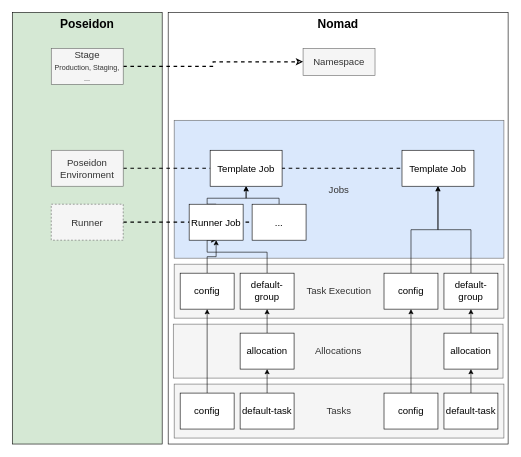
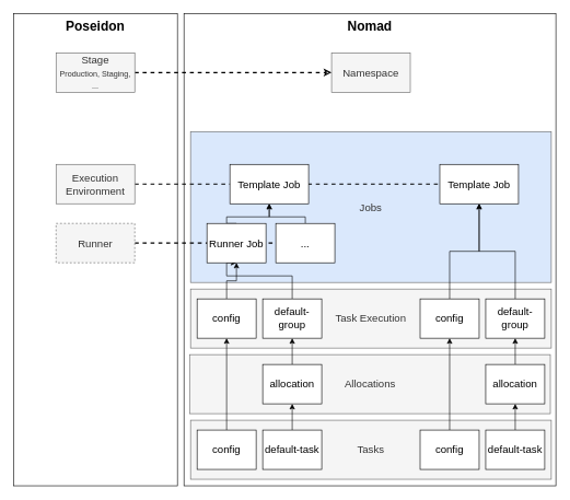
- <mxCell id="2" value="&lt;font style=&quot;font-size: 20px&quot;&gt;&lt;b&gt;Poseidon&lt;/b&gt;&lt;/font&gt;" style="rounded=0;whiteSpace=wrap;html=1;verticalAlign=top;fillColor=#d5e8d4;" vertex="1" parent="1"><mxGeometry width="250" height="720" as="geometry" x="20" y="20" /></mxCell>
+ <mxCell id="2" value="&lt;font style=&quot;font-size: 20px&quot;&gt;&lt;b&gt;Poseidon&lt;/b&gt;&lt;/font&gt;" style="rounded=0;whiteSpace=wrap;html=1;verticalAlign=top;" vertex="1" parent="1"><mxGeometry width="250" height="720" as="geometry" x="20" y="20" /></mxCell>
- <mxCell id="4" value="&lt;font style=&quot;font-size: 16px;&quot;&gt;Namespace&lt;/font&gt;" style="rounded=0;whiteSpace=wrap;html=1;verticalAlign=middle;fillColor=#f5f5f5;strokeColor=#666666;fontColor=#333333;fontSize=16;" vertex="1" parent="1"><mxGeometry x="505" y="80" width="120" height="45" as="geometry" /></mxCell>
+ <mxCell id="4" value="&lt;font style=&quot;font-size: 16px;&quot;&gt;Namespace&lt;/font&gt;" style="rounded=0;whiteSpace=wrap;html=1;verticalAlign=middle;fillColor=#f5f5f5;strokeColor=#666666;fontColor=#333333;fontSize=16;" vertex="1" parent="1"><mxGeometry x="505" y="80" width="120" height="60" as="geometry" /></mxCell>
- <mxCell id="36" value="Poseidon Environment" style="rounded=0;whiteSpace=wrap;html=1;verticalAlign=middle;fillColor=#f5f5f5;strokeColor=#666666;fontColor=#333333;fontSize=16;" vertex="1" parent="1"><mxGeometry x="85" y="250" width="120" height="60" as="geometry" /></mxCell>
+ <mxCell id="36" value="Execution Environment" style="rounded=0;whiteSpace=wrap;html=1;verticalAlign=middle;fillColor=#f5f5f5;strokeColor=#666666;fontColor=#333333;fontSize=16;" vertex="1" parent="1"><mxGeometry x="85" y="250" width="120" height="60" as="geometry" /></mxCell>
